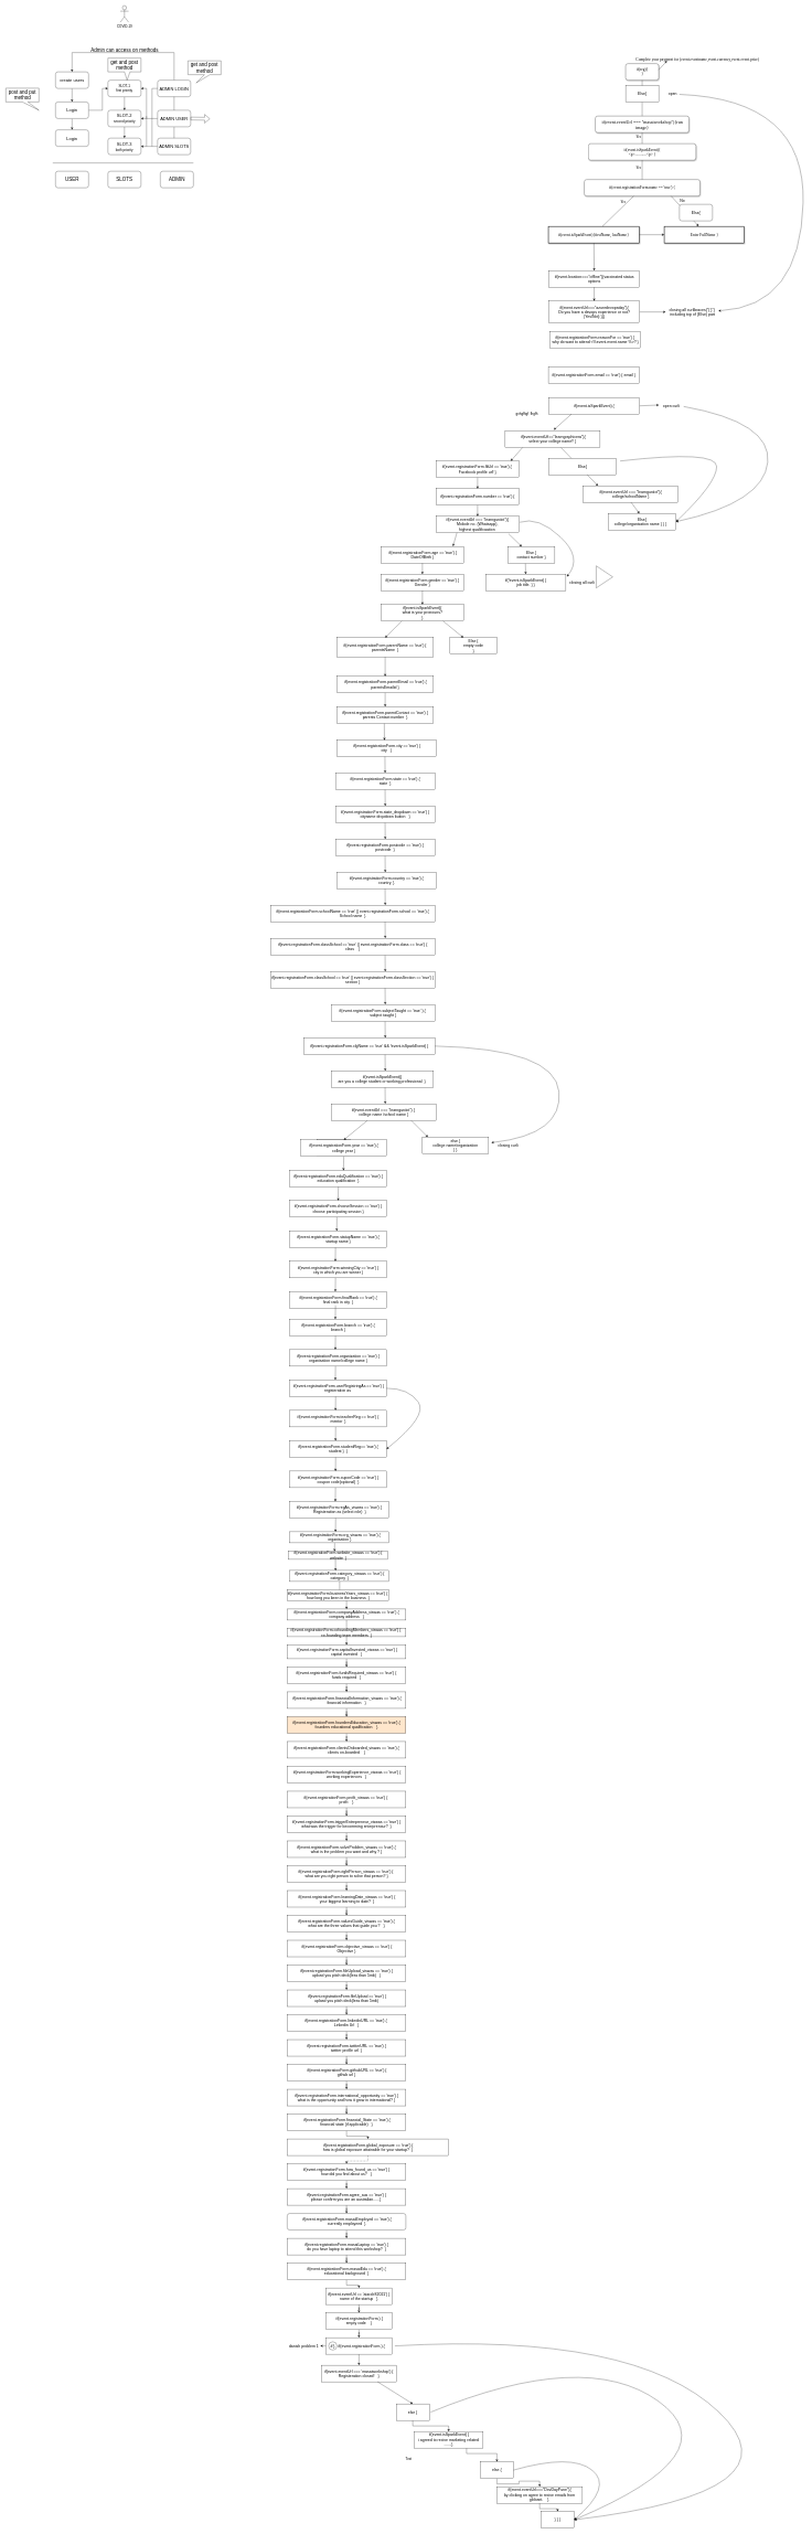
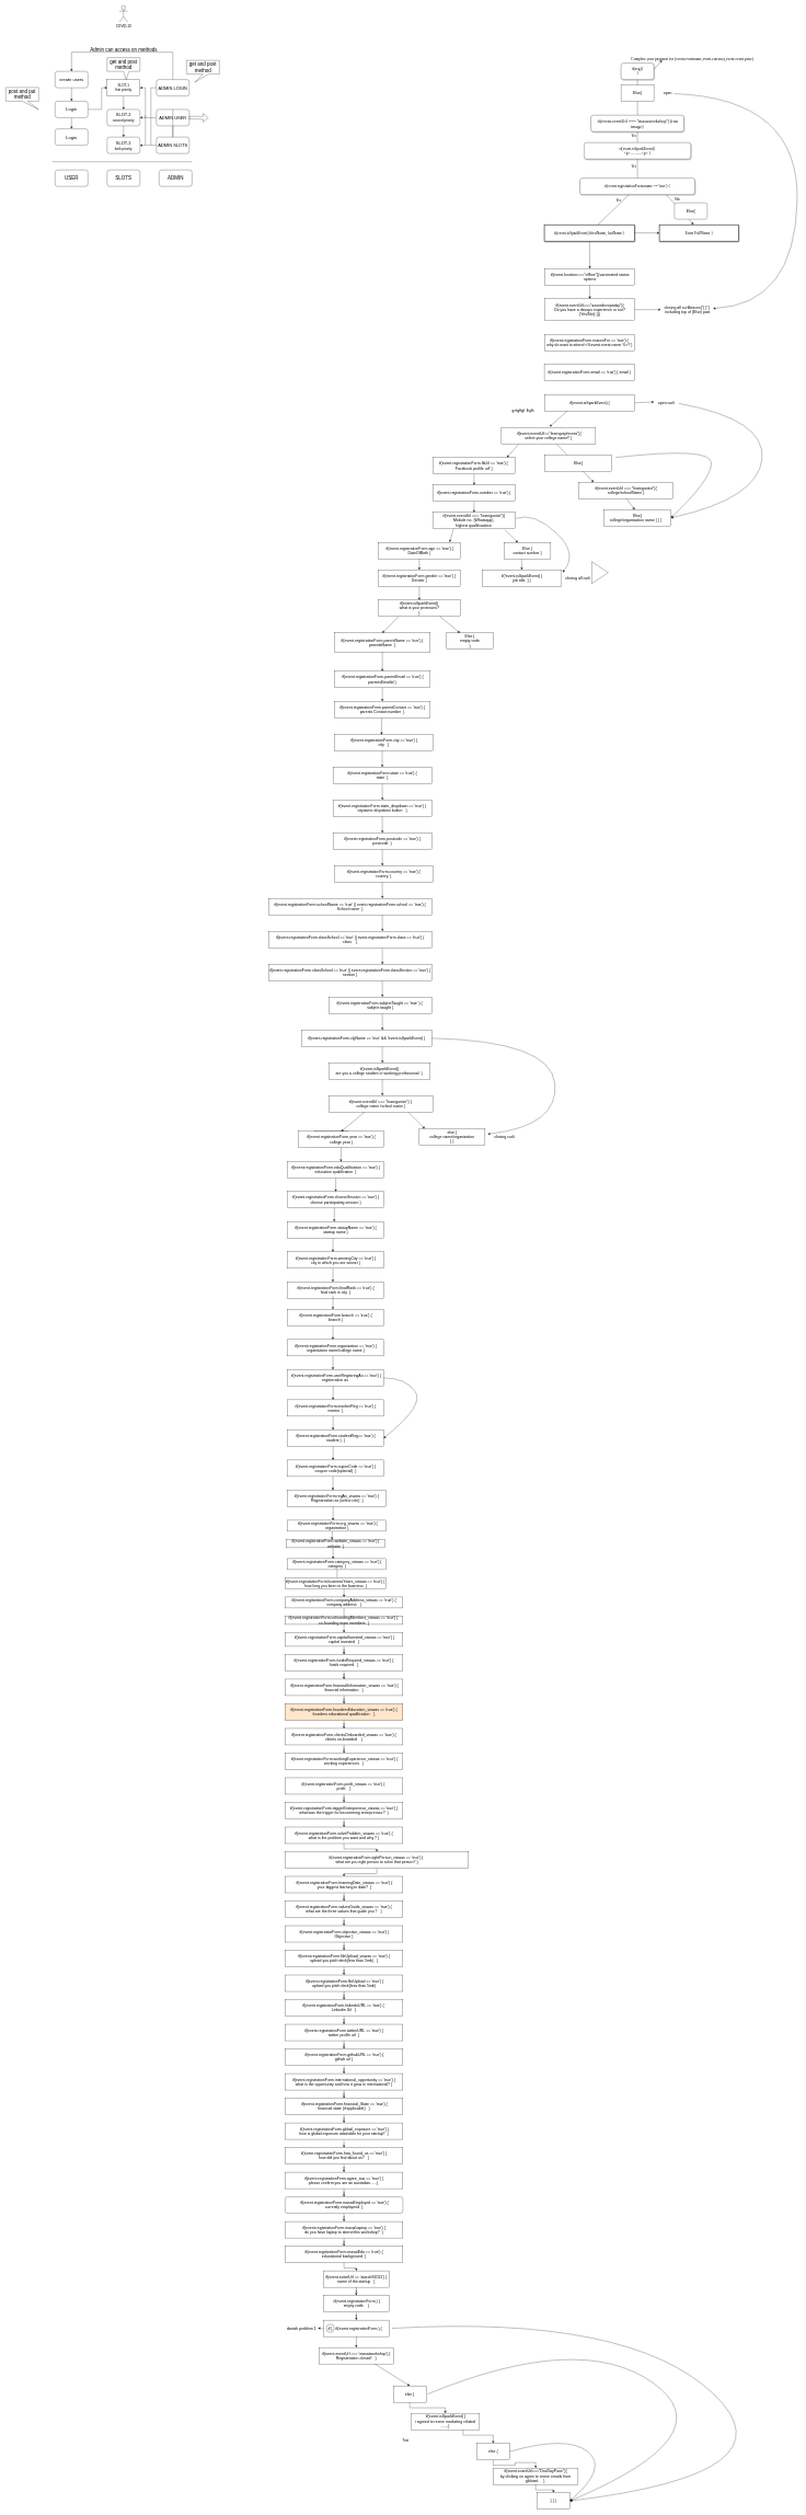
- <mxCell id="218" value="&lt;font style=&quot;font-size: 12px;&quot;&gt;SLOT-1&lt;br&gt;first priority&lt;br&gt;&lt;/font&gt;" style="rounded=1;whiteSpace=wrap;html=1;" vertex="1" parent="1"><mxGeometry x="390" y="290" width="120" height="60" as="geometry" /></mxCell>
+ <mxCell id="218" value="&lt;font style=&quot;font-size: 12px;&quot;&gt;SLOT-1&lt;br&gt;first priority&lt;br&gt;&lt;/font&gt;" style="whiteSpace=wrap;html=1;rounded=0;" vertex="1" parent="1"><mxGeometry x="390" y="290" width="120" height="60" as="geometry" /></mxCell>
- <mxCell id="228" value="" style="endArrow=none;html=1;rounded=0;fontSize=18;entryX=0.5;entryY=1;entryDx=0;entryDy=0;exitX=0.5;exitY=0;exitDx=0;exitDy=0;" edge="1" parent="1" source="225" target="223"><mxGeometry width="50" height="50" relative="1" as="geometry"><mxPoint x="610" y="399" as="sourcePoint" /><mxPoint x="660" y="349" as="targetPoint" /></mxGeometry></mxCell>
+ <mxCell id="228" value="" style="endArrow=none;html=1;rounded=0;fontSize=18;exitX=0.5;exitY=0;exitDx=0;exitDy=0;" edge="1" parent="1" source="225" target="227"><mxGeometry width="50" height="50" relative="1" as="geometry"><mxPoint x="610" y="399" as="sourcePoint" /><mxPoint x="660" y="349" as="targetPoint" /></mxGeometry></mxCell>
- <mxCell id="27" value="&lt;span style=&quot;&quot;&gt; &lt;/span&gt;if(event.registrationForm.reasonFor == 'true') {&amp;nbsp;&lt;br&gt;why do want to attend &amp;lt;%event.event.name %&amp;gt;? }" style="whiteSpace=wrap;html=1;fontSize=14;" parent="1" vertex="1"><mxGeometry x="1992.62" y="1200" width="329" height="60" as="geometry" /></mxCell>
+ <mxCell id="27" value="&lt;span style=&quot;&quot;&gt; &lt;/span&gt;if(event.registrationForm.reasonFor == 'true') {&amp;nbsp;&lt;br&gt;why do want to attend &amp;lt;%event.event.name %&amp;gt;? }" style="whiteSpace=wrap;html=1;fontSize=14;" parent="1" vertex="1"><mxGeometry x="1987.62" width="329" height="60" as="geometry" y="1220" /></mxCell>
+ <mxCell id="140" value="" style="edgeStyle=orthogonalEdgeStyle;rounded=0;orthogonalLoop=1;jettySize=auto;html=1;fontSize=14;" parent="1" source="141" target="142" edge="1"><mxGeometry relative="1" as="geometry" /></mxCell>
- <mxCell id="150" value="if(event.registrationForm.rightPerson_viswas == 'true') {&amp;nbsp;&lt;br&gt;what are you right person to solve that person? }" style="whiteSpace=wrap;html=1;fontSize=14;" parent="1" vertex="1"><mxGeometry x="1040" y="6760" width="430" height="60" as="geometry" /></mxCell>
+ <mxCell id="150" value="if(event.registrationForm.rightPerson_viswas == 'true') {&amp;nbsp;&lt;br&gt;what are you right person to solve that person? }" style="whiteSpace=wrap;html=1;fontSize=14;" parent="1" vertex="1"><mxGeometry x="1040" y="6760" width="670" height="60" as="geometry" /></mxCell>
- <mxCell id="172" value="&amp;nbsp;if(event.registrationForm.global_exposure == 'true') {&lt;br&gt;how is global exposure attainable for your startup?&amp;nbsp; }" style="whiteSpace=wrap;html=1;fontSize=14;" parent="1" vertex="1"><mxGeometry x="1040" y="7750" width="585" height="60" as="geometry" /></mxCell>
+ <mxCell id="172" value="&amp;nbsp;if(event.registrationForm.global_exposure == 'true') {&lt;br&gt;how is global exposure attainable for your startup?&amp;nbsp; }" style="whiteSpace=wrap;html=1;fontSize=14;" parent="1" vertex="1"><mxGeometry x="1040" y="7750" width="430" height="60" as="geometry" /></mxCell>
